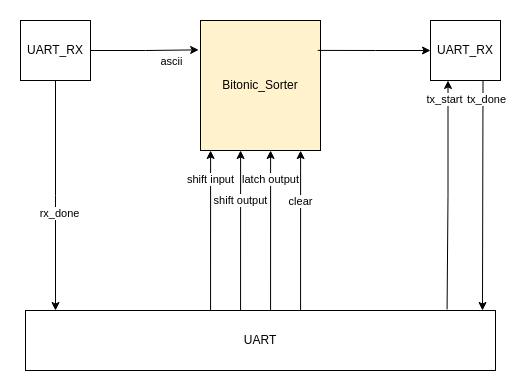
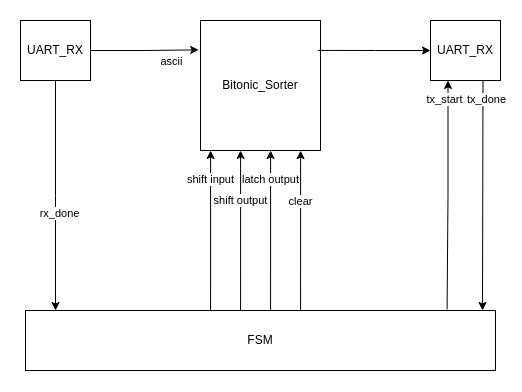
- <mxCell id="2" value="Bitonic_Sorter" style="rounded=0;whiteSpace=wrap;html=1;fillColor=#fff2cc;" vertex="1" parent="1"><mxGeometry x="200" y="20" width="120" height="130" as="geometry" /></mxCell>
+ <mxCell id="2" value="Bitonic_Sorter" style="rounded=0;whiteSpace=wrap;html=1;" vertex="1" parent="1"><mxGeometry x="200" y="20" width="120" height="130" as="geometry" /></mxCell>
- <mxCell id="3" value="UART" style="rounded=0;whiteSpace=wrap;html=1;" vertex="1" parent="1"><mxGeometry x="25" y="310" width="470" height="60" as="geometry" /></mxCell>
+ <mxCell id="3" value="FSM" style="rounded=0;whiteSpace=wrap;html=1;" vertex="1" parent="1"><mxGeometry x="25" y="310" width="470" height="60" as="geometry" /></mxCell>
